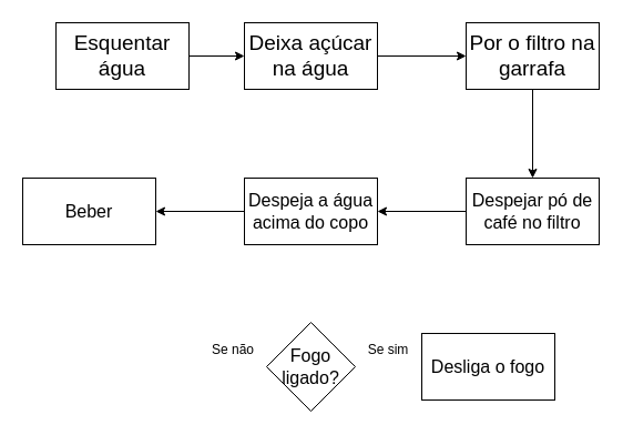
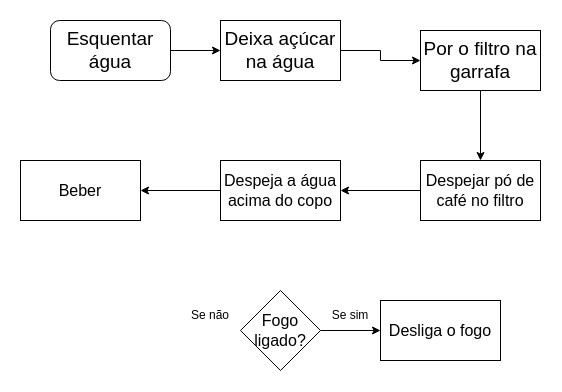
- <mxCell id="3" value="Esquentar água" style="rounded=0;whiteSpace=wrap;html=1;fontSize=19;" vertex="1" parent="1"><mxGeometry x="50" y="20" width="120" height="60" as="geometry" /></mxCell>
+ <mxCell id="3" value="Esquentar água" style="whiteSpace=wrap;html=1;fontSize=19;rounded=1;" vertex="1" parent="1"><mxGeometry x="50" y="20" width="120" height="60" as="geometry" /></mxCell>
- <mxCell id="7" value="Por o filtro na garrafa" style="whiteSpace=wrap;html=1;fontSize=19;rounded=0;" vertex="1" parent="1"><mxGeometry x="420" y="20" width="120" height="60" as="geometry" /></mxCell>
+ <mxCell id="7" value="Por o filtro na garrafa" style="whiteSpace=wrap;html=1;fontSize=19;rounded=0;" vertex="1" parent="1"><mxGeometry x="420" y="30" width="120" height="60" as="geometry" /></mxCell>
+ <mxCell id="13" value="" style="edgeStyle=orthogonalEdgeStyle;rounded=0;orthogonalLoop=1;jettySize=auto;html=1;" edge="1" parent="1" source="14" target="15"><mxGeometry relative="1" as="geometry" /></mxCell>
